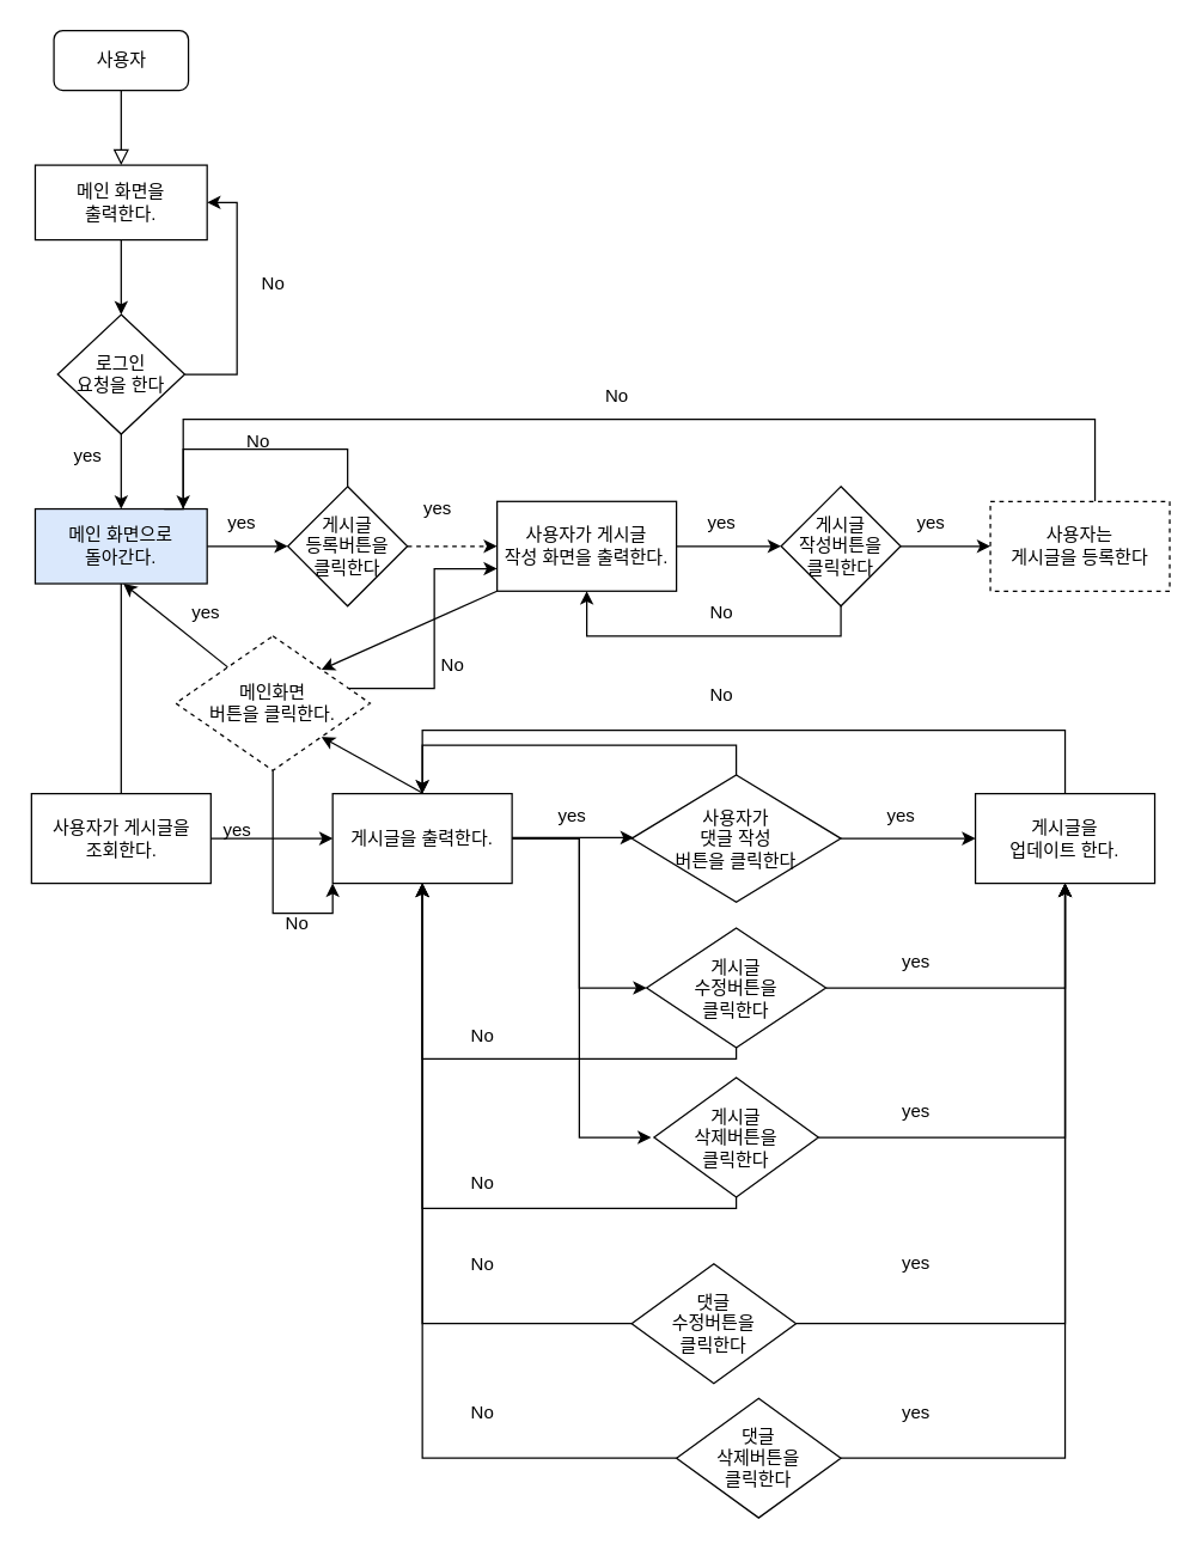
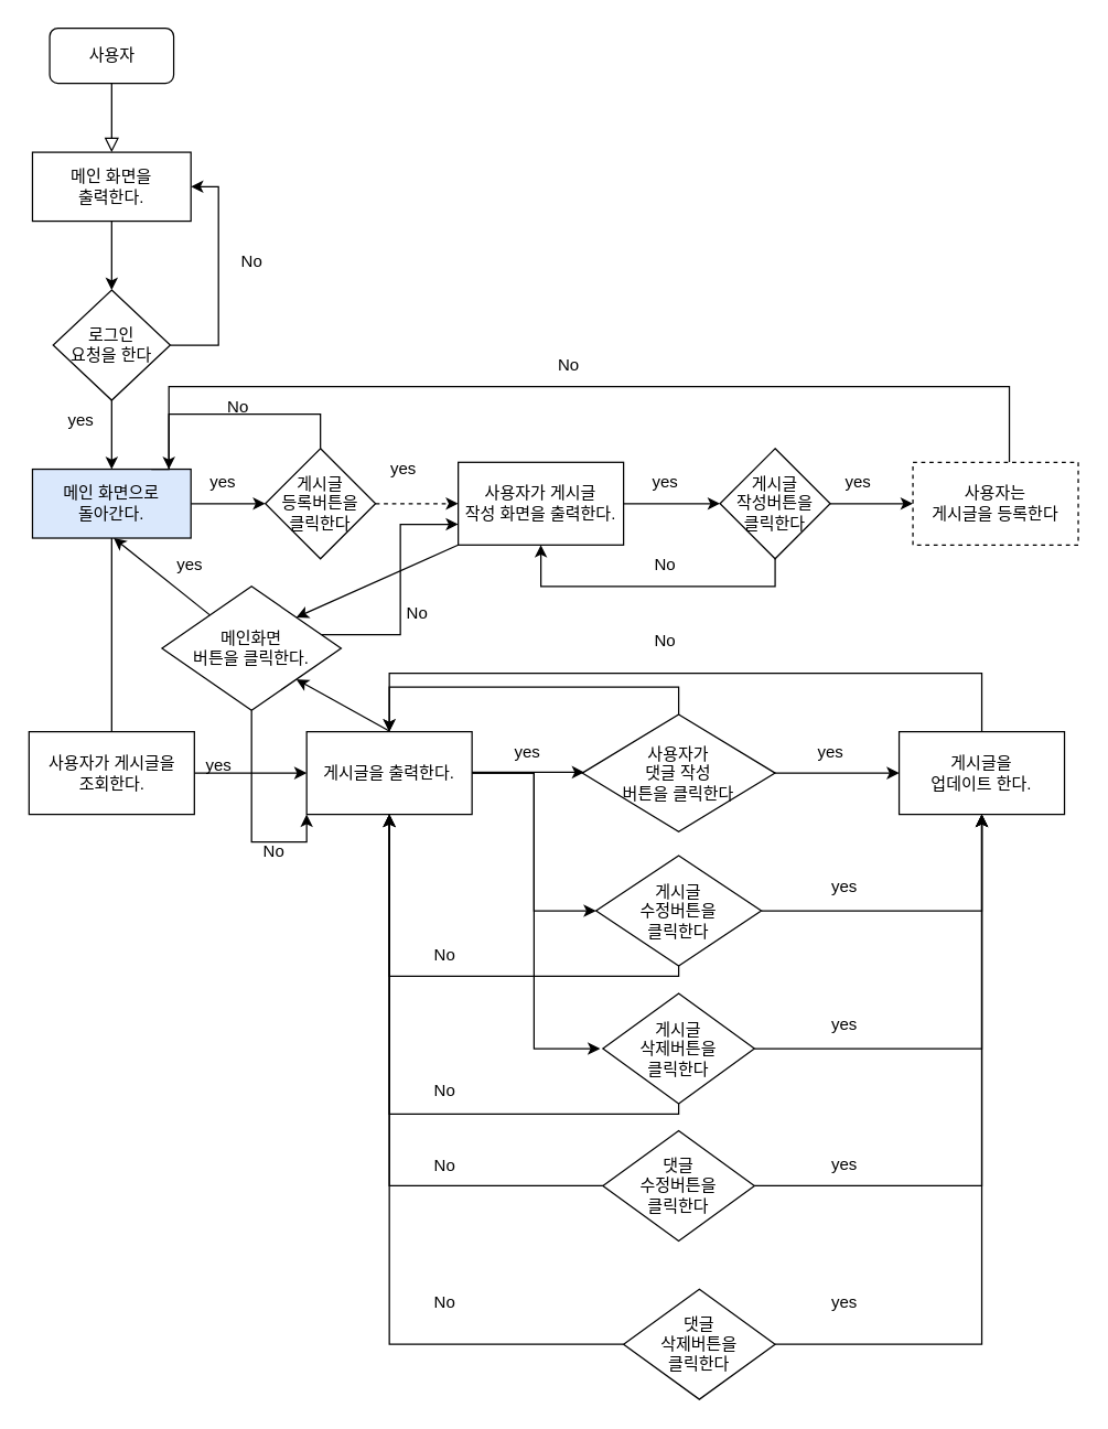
- <mxCell id="61" value="&lt;font style=&quot;font-size: 12px;&quot;&gt;메인화면&lt;br style=&quot;font-size: 12px;&quot;&gt;버튼을 클릭한다.&lt;/font&gt;" style="rhombus;whiteSpace=wrap;html=1;labelBackgroundColor=none;fontSize=12;dashed=1;" parent="1" vertex="1"><mxGeometry x="117" y="425" width="130" height="90" as="geometry" /></mxCell>
+ <mxCell id="61" value="&lt;font style=&quot;font-size: 12px;&quot;&gt;메인화면&lt;br style=&quot;font-size: 12px;&quot;&gt;버튼을 클릭한다.&lt;/font&gt;" style="rhombus;whiteSpace=wrap;html=1;labelBackgroundColor=none;fontSize=12;" parent="1" vertex="1"><mxGeometry x="117" y="425" width="130" height="90" as="geometry" /></mxCell>
- <mxCell id="70" value="댓글&lt;br&gt;수정버튼을&lt;br&gt;클릭한다" style="rhombus;whiteSpace=wrap;html=1;" vertex="1" parent="1"><mxGeometry x="422" y="845" width="110" height="80" as="geometry" /></mxCell>
+ <mxCell id="70" value="댓글&lt;br&gt;수정버튼을&lt;br&gt;클릭한다" style="rhombus;whiteSpace=wrap;html=1;" vertex="1" parent="1"><mxGeometry x="437" y="820" width="110" height="80" as="geometry" /></mxCell>
